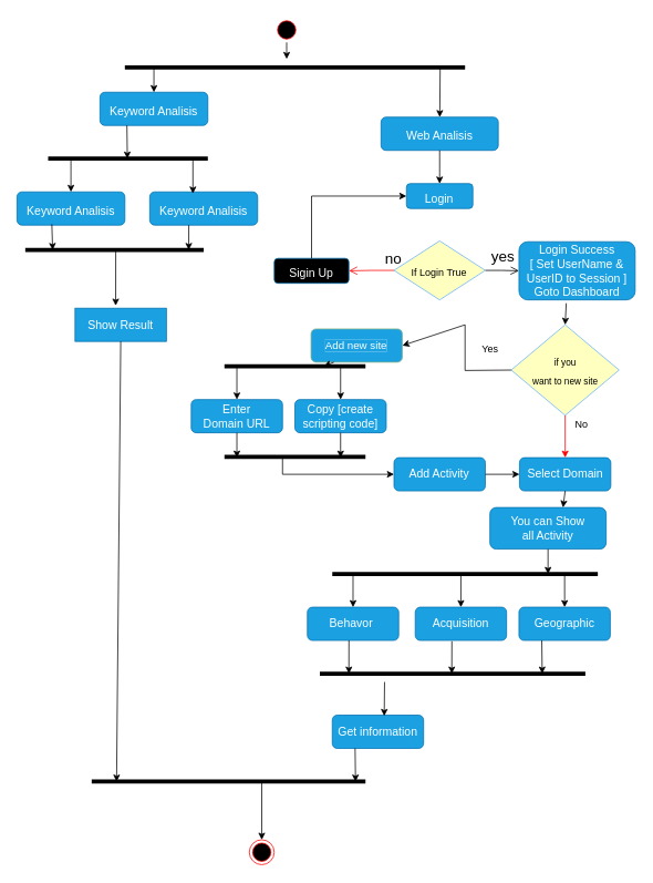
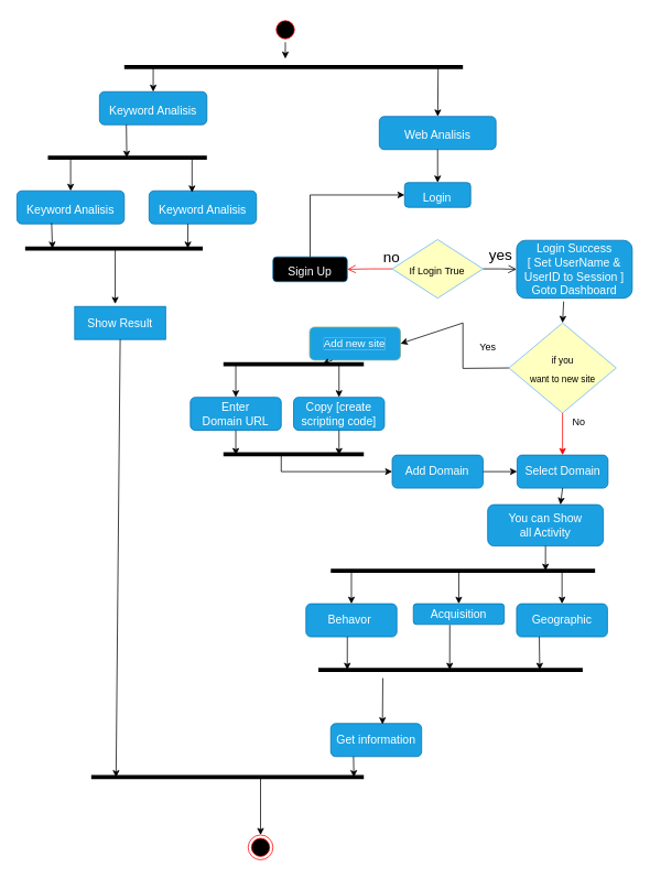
- <mxCell id="17" value="Add Activity" style="rounded=1;whiteSpace=wrap;html=1;shadow=0;fontSize=14;fillColor=#1BA1E2;fontColor=#ffffff;strokeColor=#006EAF;" parent="1" vertex="1"><mxGeometry x="474.38" y="550" width="110" height="40" as="geometry" /></mxCell>
+ <mxCell id="17" value="Add Domain" style="rounded=1;whiteSpace=wrap;html=1;shadow=0;fontSize=14;fillColor=#1BA1E2;fontColor=#ffffff;strokeColor=#006EAF;" parent="1" vertex="1"><mxGeometry x="474.38" y="550" width="110" height="40" as="geometry" /></mxCell>
- <mxCell id="31" value="Acquisition" style="rounded=1;whiteSpace=wrap;html=1;shadow=0;fontSize=14;fillColor=#1BA1E2;fontColor=#ffffff;strokeColor=#006EAF;" parent="1" vertex="1"><mxGeometry x="500" y="730" width="110" height="40" as="geometry" /></mxCell>
+ <mxCell id="31" value="Acquisition" style="rounded=1;whiteSpace=wrap;html=1;shadow=0;fontSize=14;fillColor=#1BA1E2;fontColor=#ffffff;strokeColor=#006EAF;" parent="1" vertex="1"><mxGeometry x="500" y="730" width="110" height="25" as="geometry" /></mxCell>
- <mxCell id="56" value="Get information" style="rounded=1;whiteSpace=wrap;html=1;shadow=0;fontSize=14;fillColor=#1BA1E2;fontColor=#ffffff;strokeColor=#006EAF;" vertex="1" parent="1"><mxGeometry x="400" y="860" width="110" height="40" as="geometry" /></mxCell>
+ <mxCell id="56" value="Get information" style="rounded=1;whiteSpace=wrap;html=1;shadow=0;fontSize=14;fillColor=#1BA1E2;fontColor=#ffffff;strokeColor=#006EAF;" vertex="1" parent="1"><mxGeometry x="400" y="875" width="110" height="40" as="geometry" /></mxCell>
